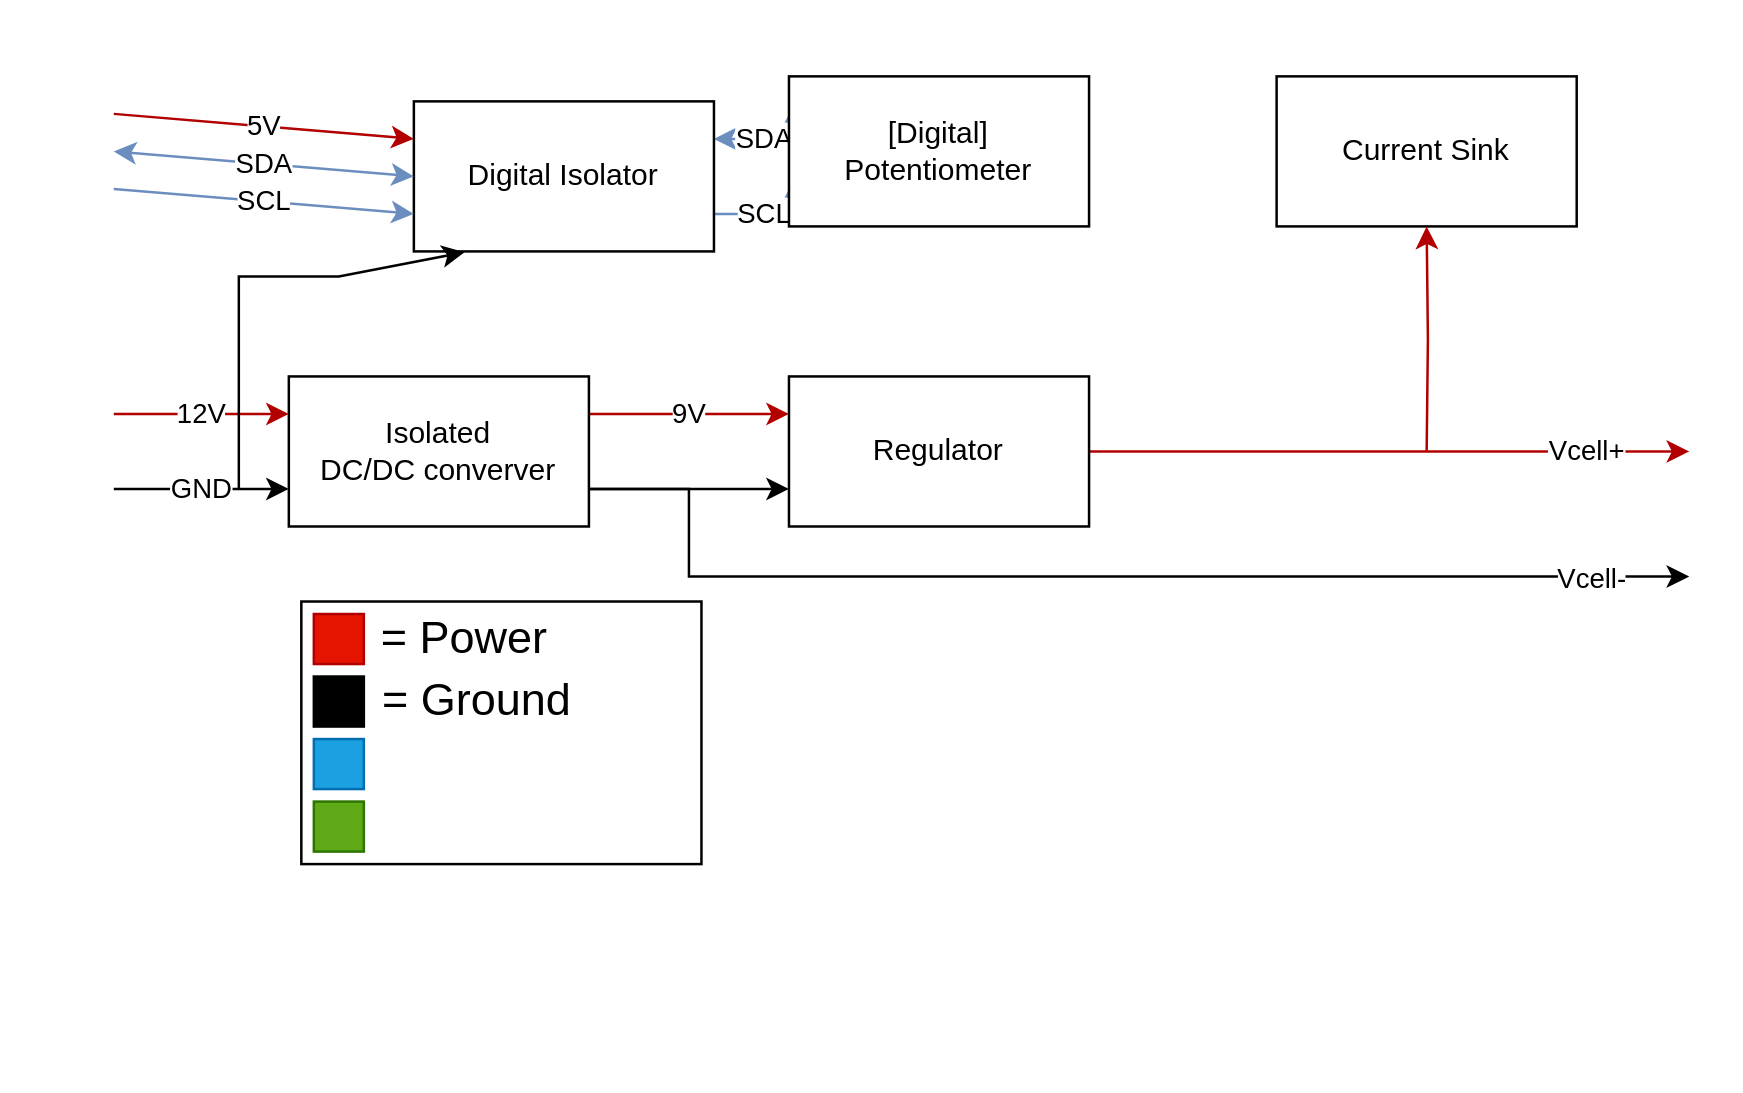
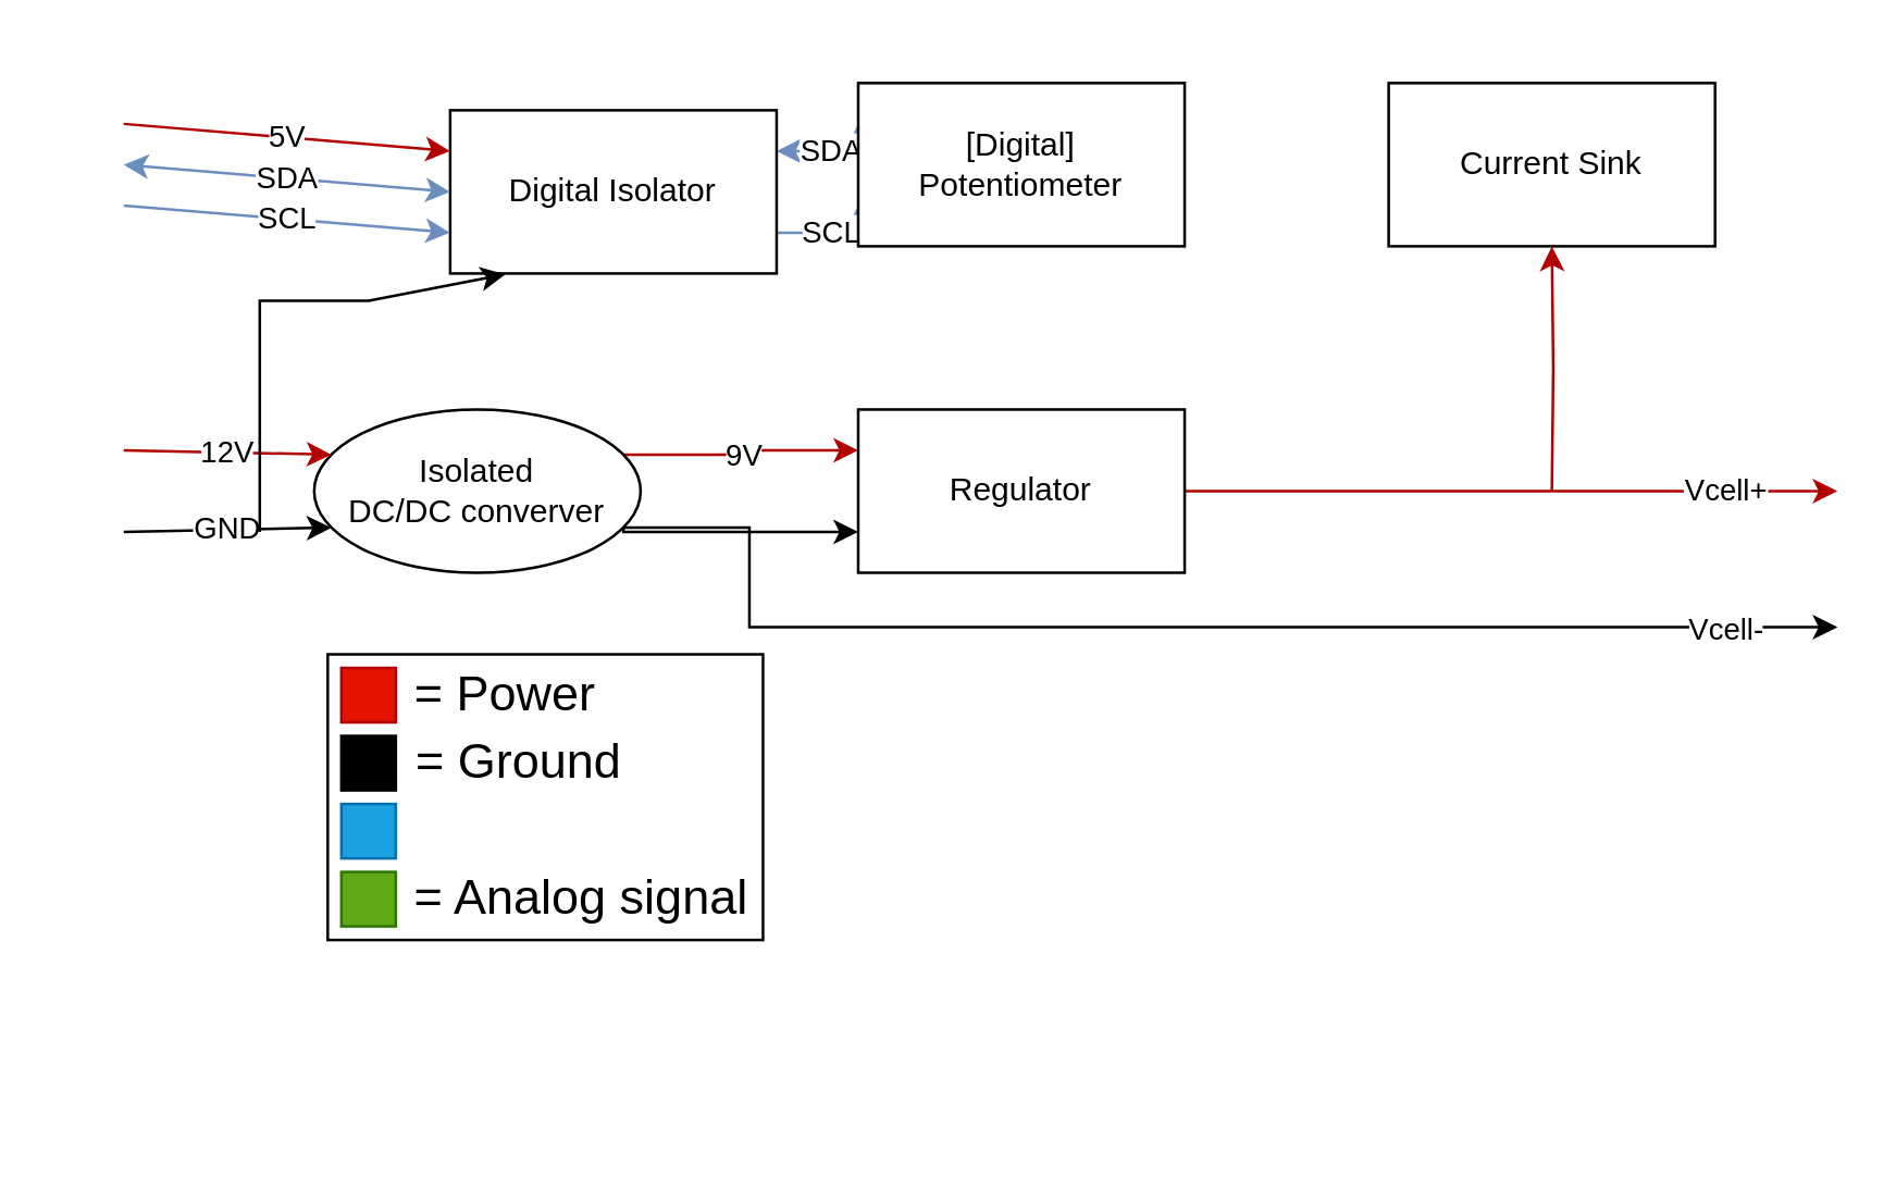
- <mxCell id="14" value="Isolated &lt;br&gt;DC/DC converver" style="rounded=0;whiteSpace=wrap;html=1;" vertex="1" parent="1"><mxGeometry x="115" y="150" width="120" height="60" as="geometry" /></mxCell>
+ <mxCell id="14" value="Isolated &lt;br&gt;DC/DC converver" style="ellipse;whiteSpace=wrap;html=1;" vertex="1" parent="1"><mxGeometry x="115" y="150" width="120" height="60" as="geometry" /></mxCell>
+ <mxCell id="31" value="&lt;font style=&quot;font-size: 18px&quot;&gt;= Analog signal&lt;/font&gt;" style="text;html=1;align=center;verticalAlign=middle;resizable=0;points=[];autosize=1;" vertex="1" parent="1"><mxGeometry x="145" y="317.5" width="135" height="25" as="geometry" /></mxCell>
